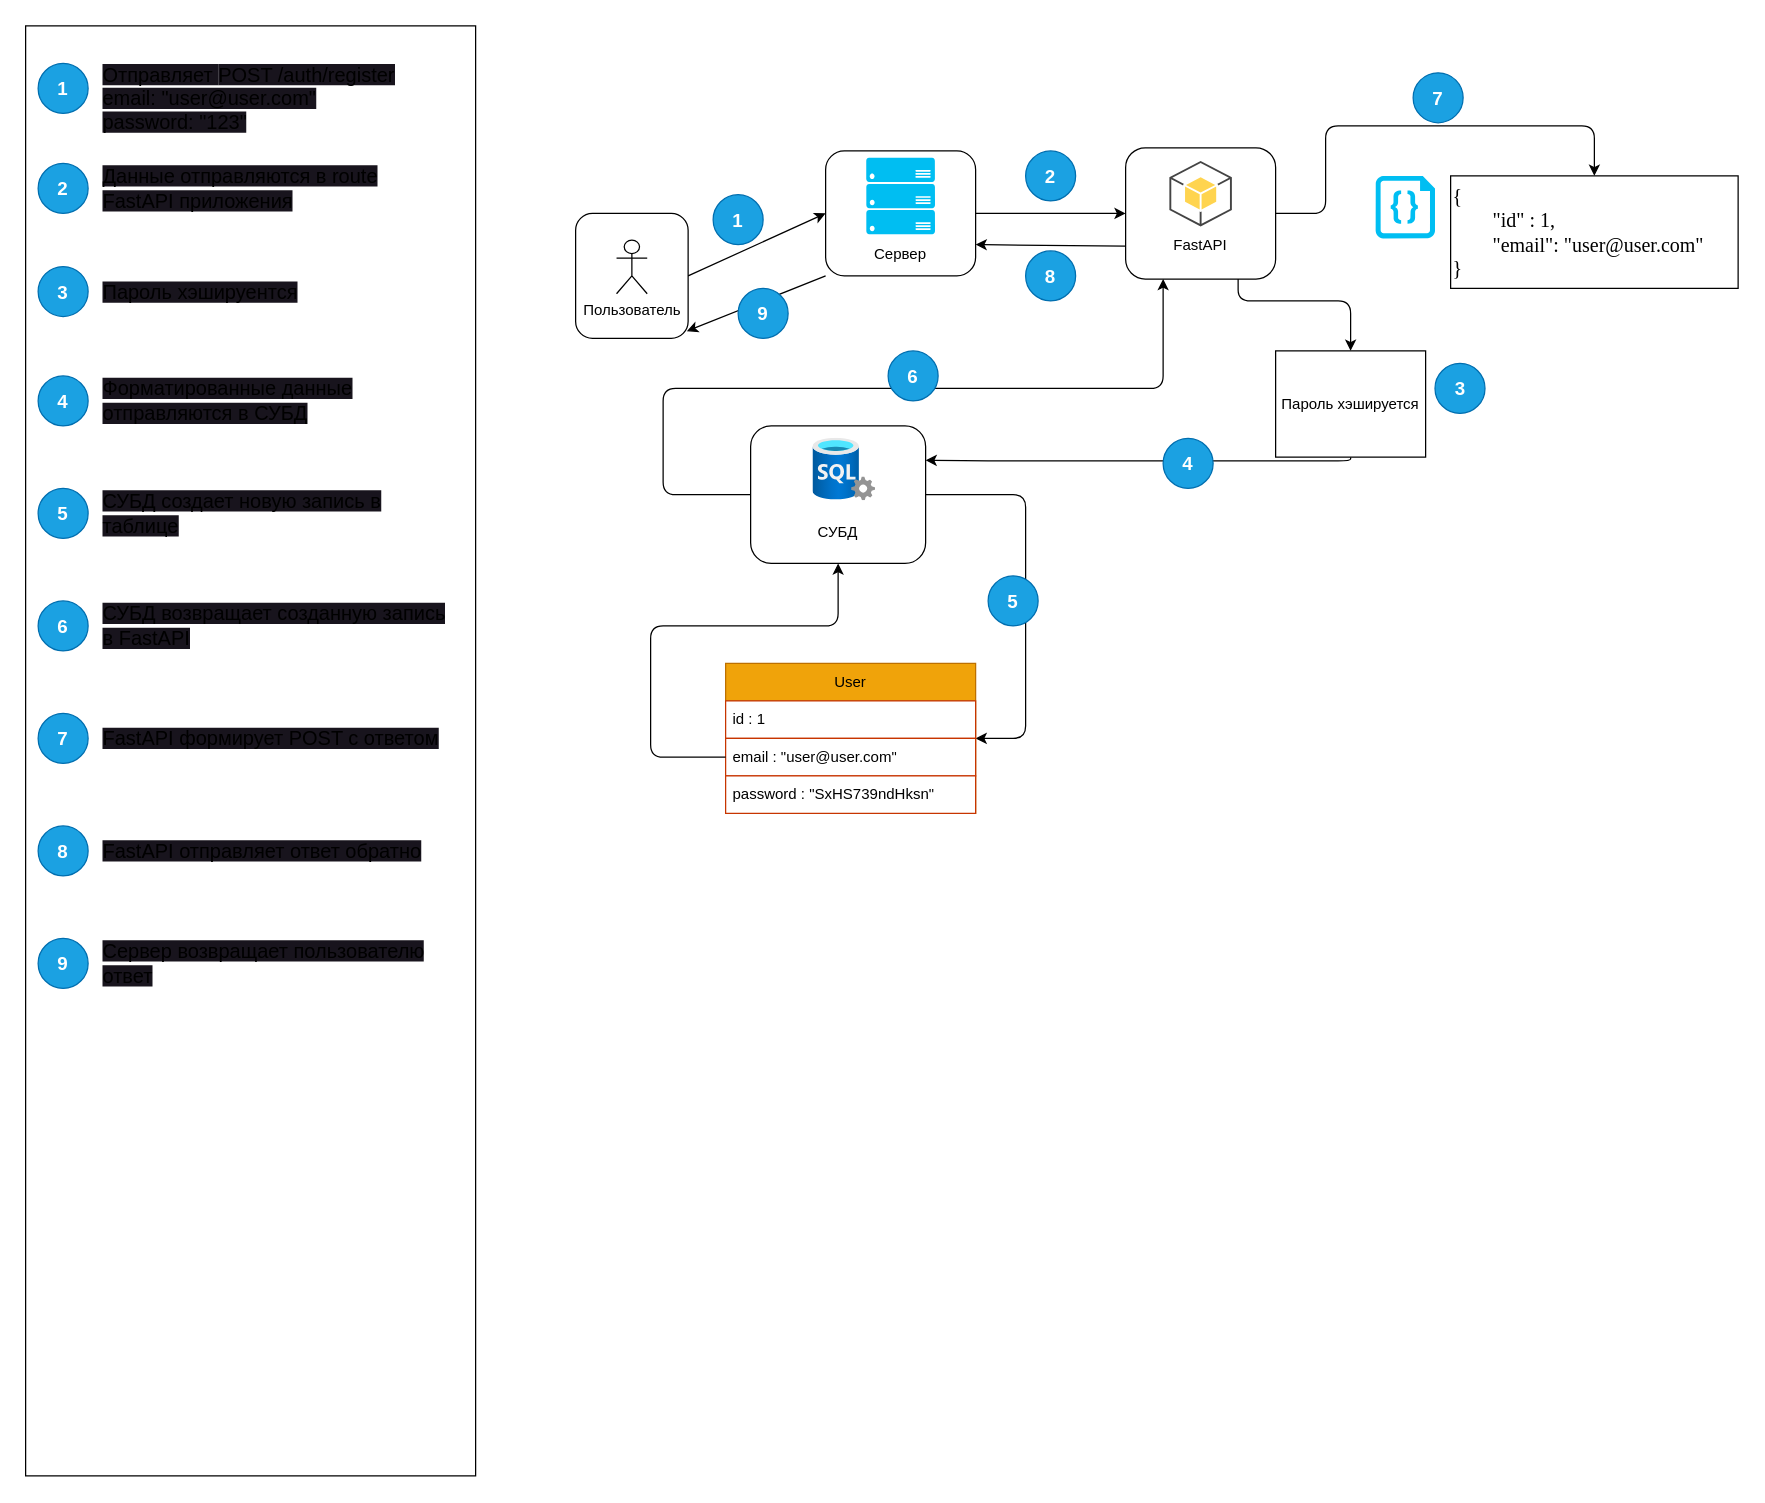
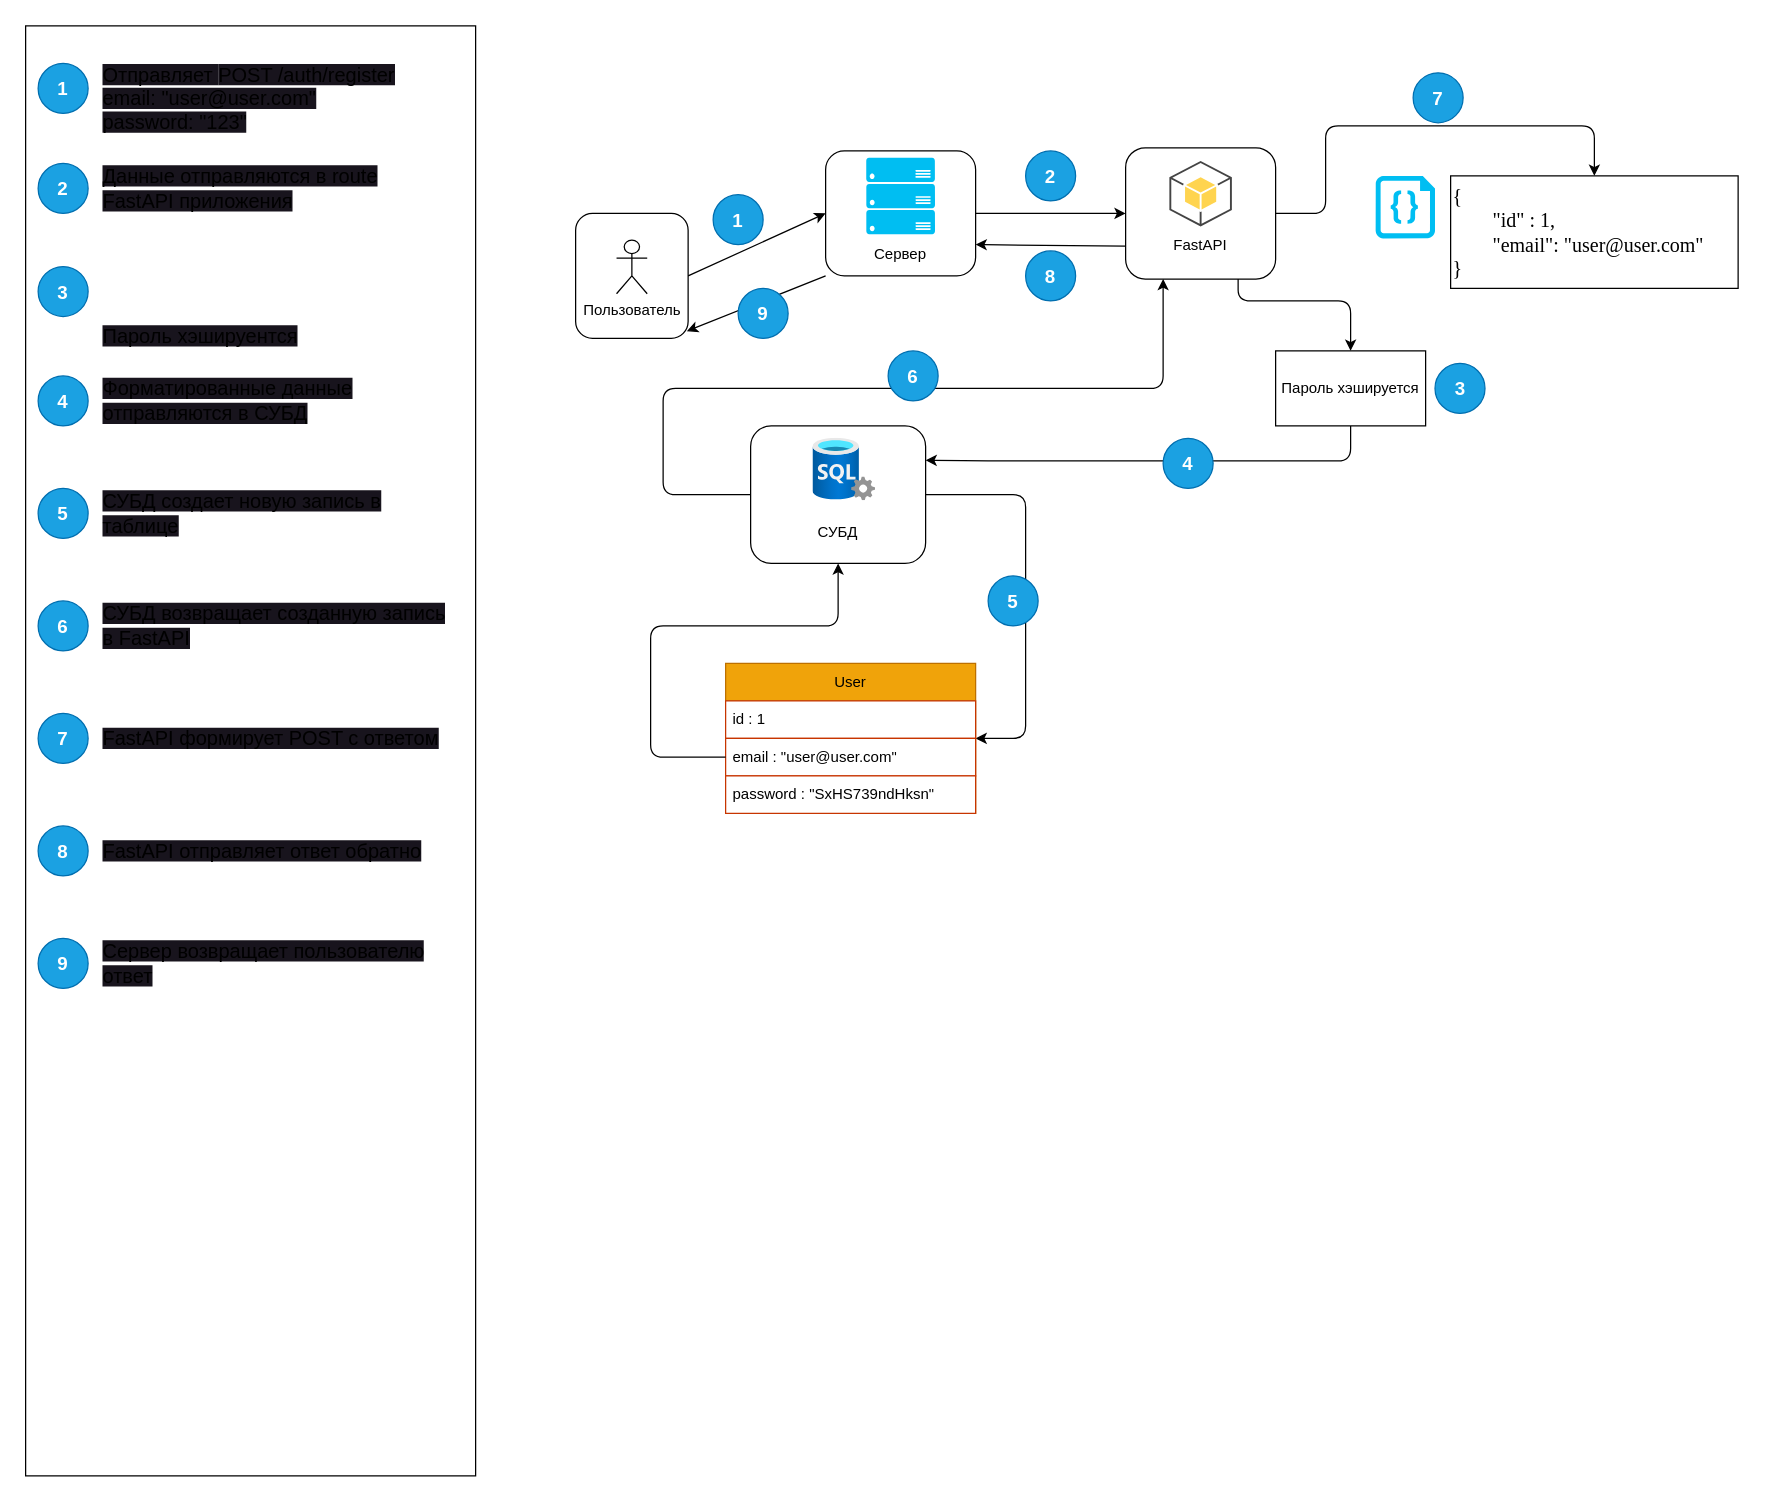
- <mxCell id="44" value="&lt;span style=&quot;font-size: 16px; background-color: rgb(24, 20, 29);&quot;&gt;Пароль хэшируентся&lt;/span&gt;" style="text;html=1;strokeColor=none;fillColor=none;align=left;verticalAlign=middle;whiteSpace=wrap;rounded=0;fontSize=16;" vertex="1" parent="1"><mxGeometry x="80" y="218.75" width="280" height="27.5" as="geometry" /></mxCell>
+ <mxCell id="44" value="&lt;span style=&quot;font-size: 16px; background-color: rgb(24, 20, 29);&quot;&gt;Пароль хэшируентся&lt;/span&gt;" style="text;html=1;strokeColor=none;fillColor=none;align=left;verticalAlign=middle;whiteSpace=wrap;rounded=0;fontSize=16;" vertex="1" parent="1"><mxGeometry x="80" y="253.75" width="280" height="27.5" as="geometry" /></mxCell>
- <mxCell id="20" value="Пароль хэшируется" style="rounded=0;whiteSpace=wrap;html=1;" vertex="1" parent="1"><mxGeometry x="1020" y="280" width="120" height="85" as="geometry" /></mxCell>
+ <mxCell id="20" value="Пароль хэшируется" style="rounded=0;whiteSpace=wrap;html=1;" vertex="1" parent="1"><mxGeometry x="1020" y="280" width="120" height="60" as="geometry" /></mxCell>
